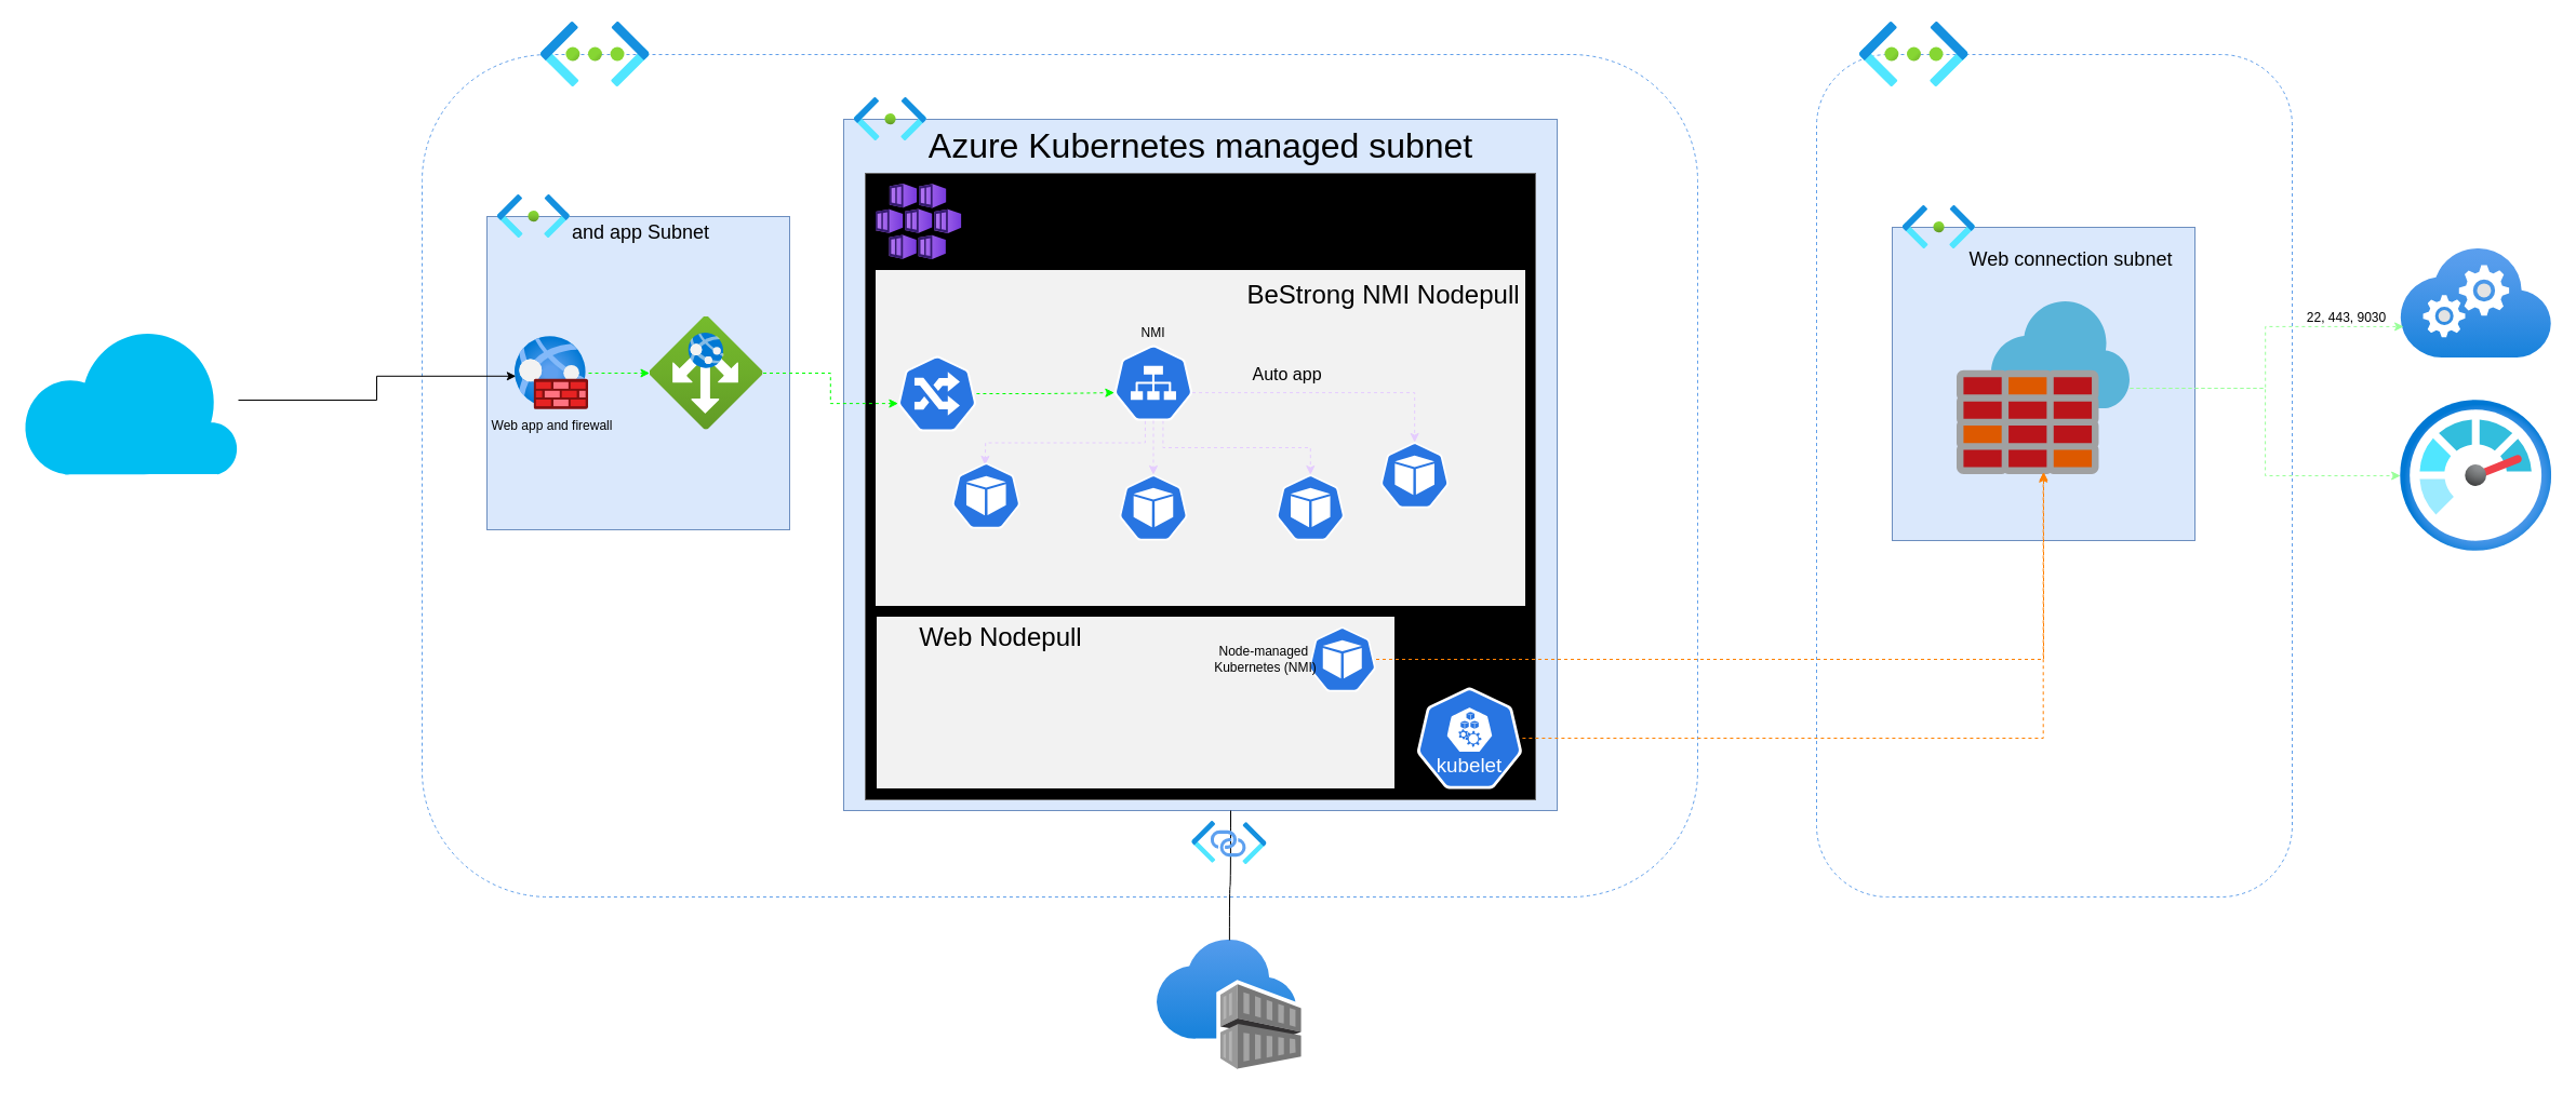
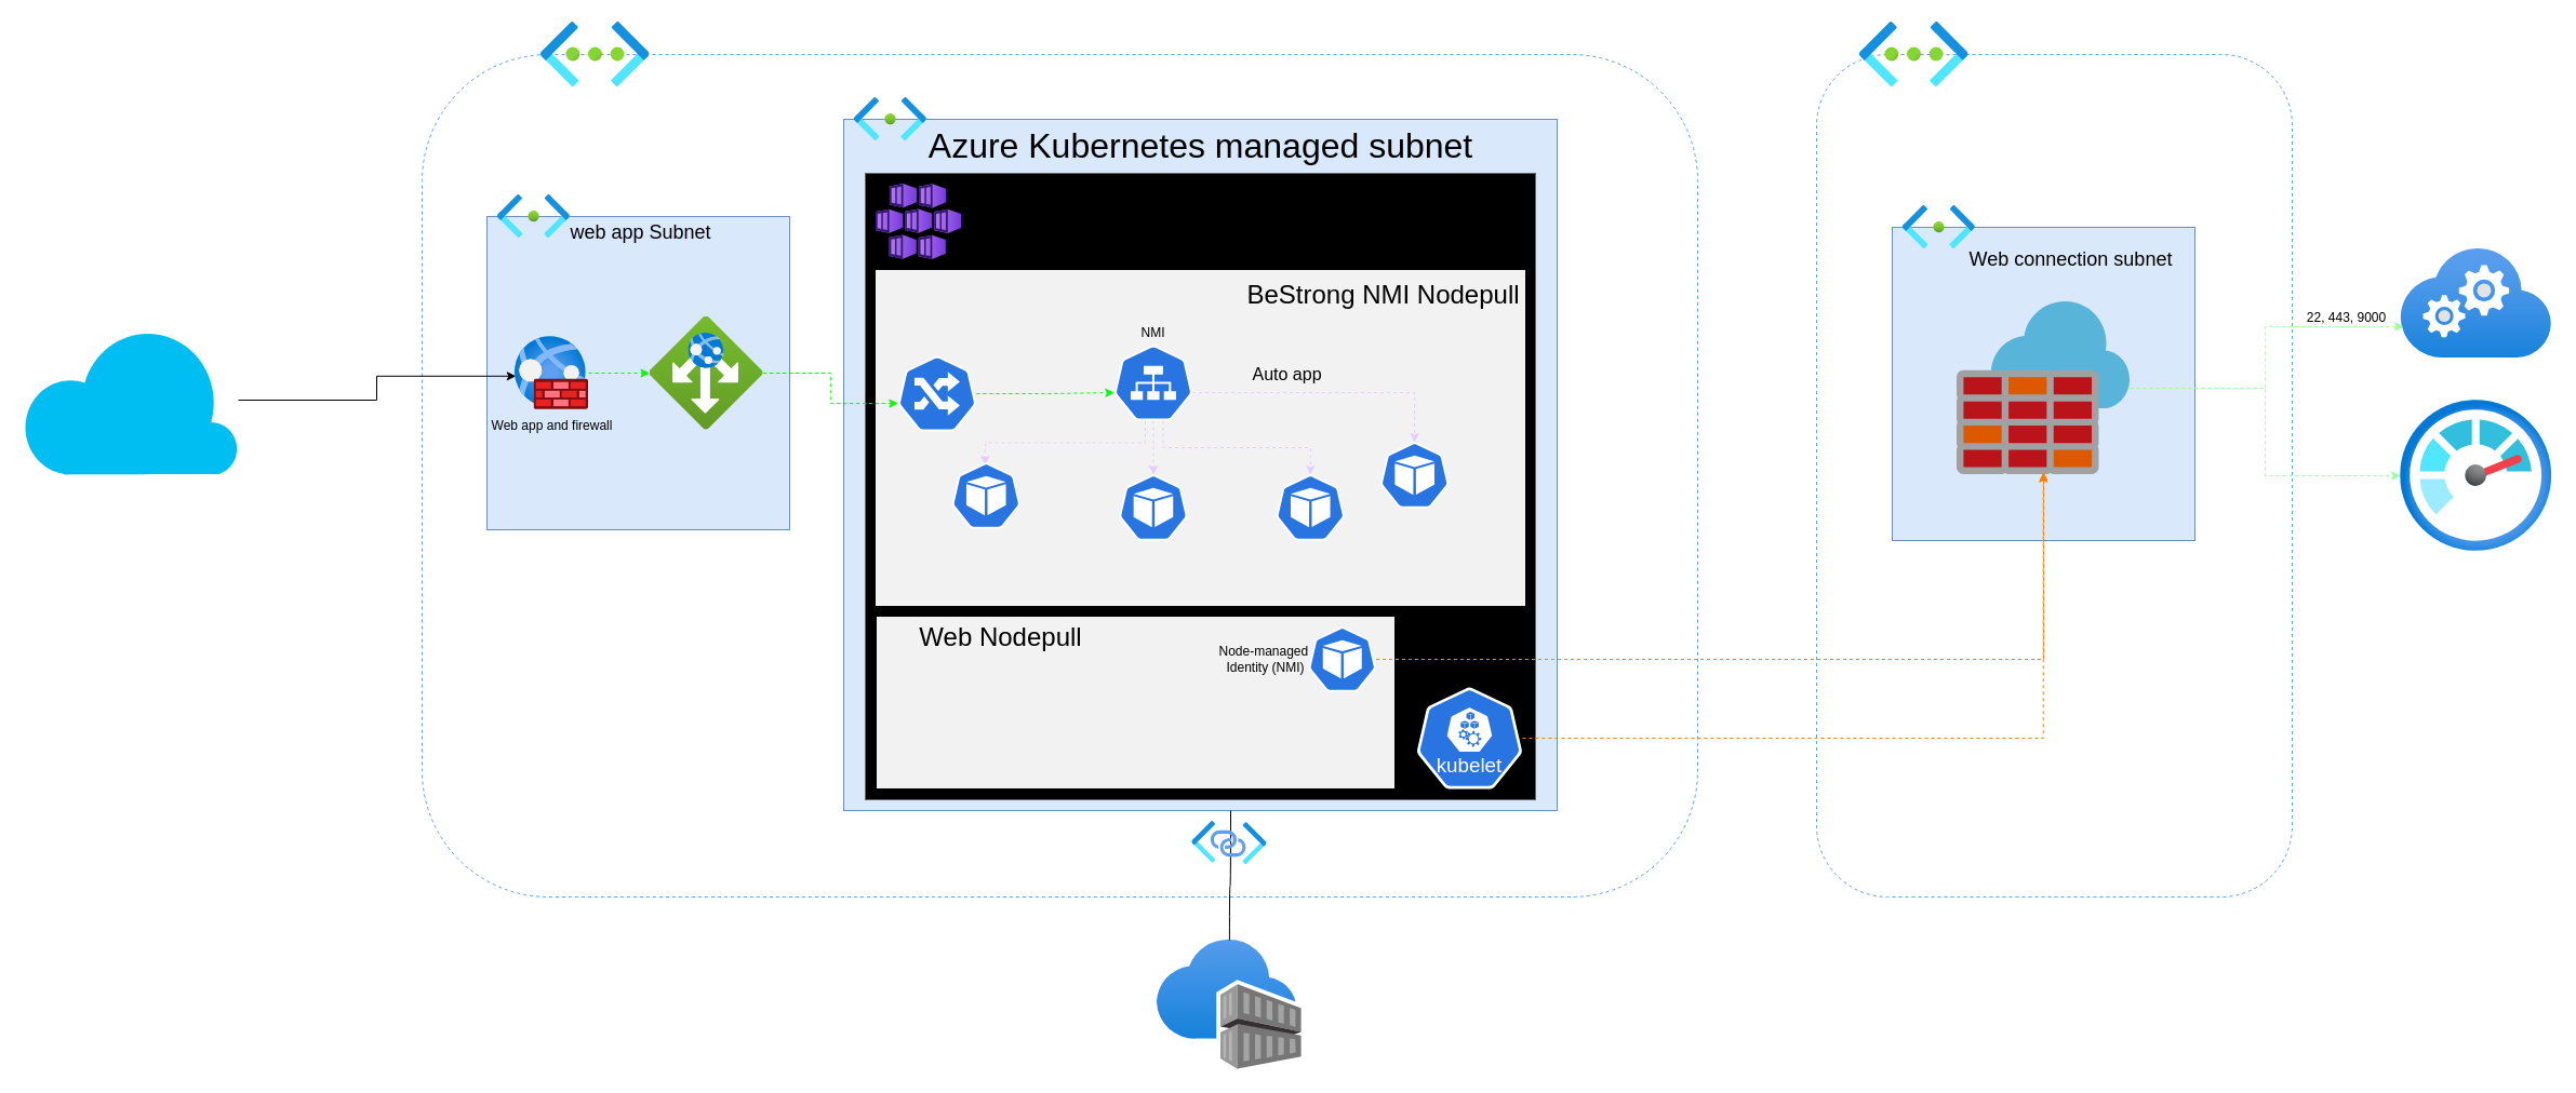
- <mxCell id="8" value="&lt;font style=&quot;font-size: 18px;&quot;&gt;and app Subnet&lt;/font&gt;" style="text;html=1;align=center;verticalAlign=middle;resizable=0;points=[];autosize=1;strokeColor=none;fillColor=none;fontSize=18;movable=0;rotatable=0;deletable=0;editable=0;locked=1;connectable=0;" vertex="1" parent="1"><mxGeometry x="516.8" y="195" width="150" height="40" as="geometry" /></mxCell>
+ <mxCell id="8" value="&lt;font style=&quot;font-size: 18px;&quot;&gt;web app Subnet&lt;/font&gt;" style="text;html=1;align=center;verticalAlign=middle;resizable=0;points=[];autosize=1;strokeColor=none;fillColor=none;fontSize=18;movable=0;rotatable=0;deletable=0;editable=0;locked=1;connectable=0;" vertex="1" parent="1"><mxGeometry x="516.8" y="195" width="150" height="40" as="geometry" /></mxCell>
- <mxCell id="50" value="22, 443, 9030 " style="text;html=1;align=center;verticalAlign=middle;resizable=0;points=[];autosize=1;strokeColor=none;fillColor=none;" vertex="1" parent="1"><mxGeometry x="2120" y="279" width="100" height="30" as="geometry" /></mxCell>
+ <mxCell id="50" value="22, 443, 9000 " style="text;html=1;align=center;verticalAlign=middle;resizable=0;points=[];autosize=1;strokeColor=none;fillColor=none;" vertex="1" parent="1"><mxGeometry x="2120" y="279" width="100" height="30" as="geometry" /></mxCell>
- <mxCell id="31" value="&lt;div&gt;Node-managed&amp;nbsp;&lt;/div&gt;&lt;div&gt;Kubernetes (NMI)&lt;br&gt;&lt;/div&gt;" style="text;html=1;align=center;verticalAlign=middle;resizable=0;points=[];autosize=1;strokeColor=none;fillColor=none;" vertex="1" parent="1"><mxGeometry x="1115" y="590" width="110" height="40" as="geometry" /></mxCell>
+ <mxCell id="31" value="&lt;div&gt;Node-managed&amp;nbsp;&lt;/div&gt;&lt;div&gt;Identity (NMI)&lt;br&gt;&lt;/div&gt;" style="text;html=1;align=center;verticalAlign=middle;resizable=0;points=[];autosize=1;strokeColor=none;fillColor=none;" vertex="1" parent="1"><mxGeometry x="1115" y="590" width="110" height="40" as="geometry" /></mxCell>
